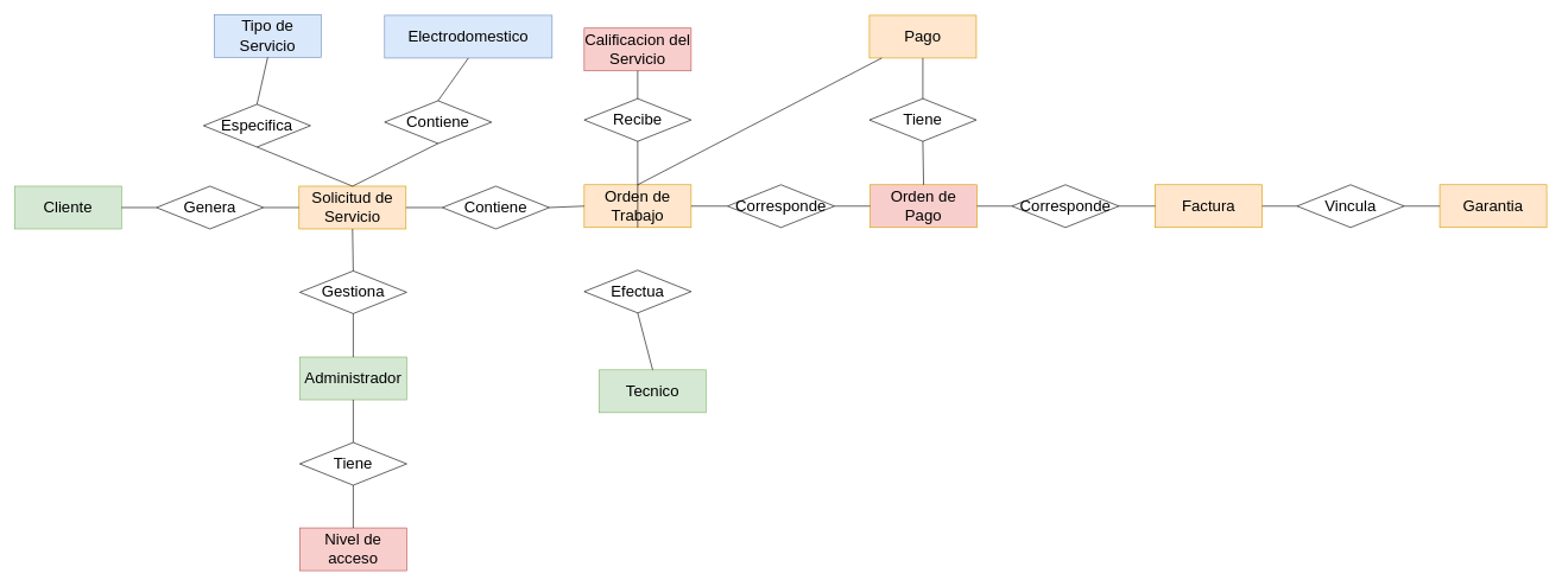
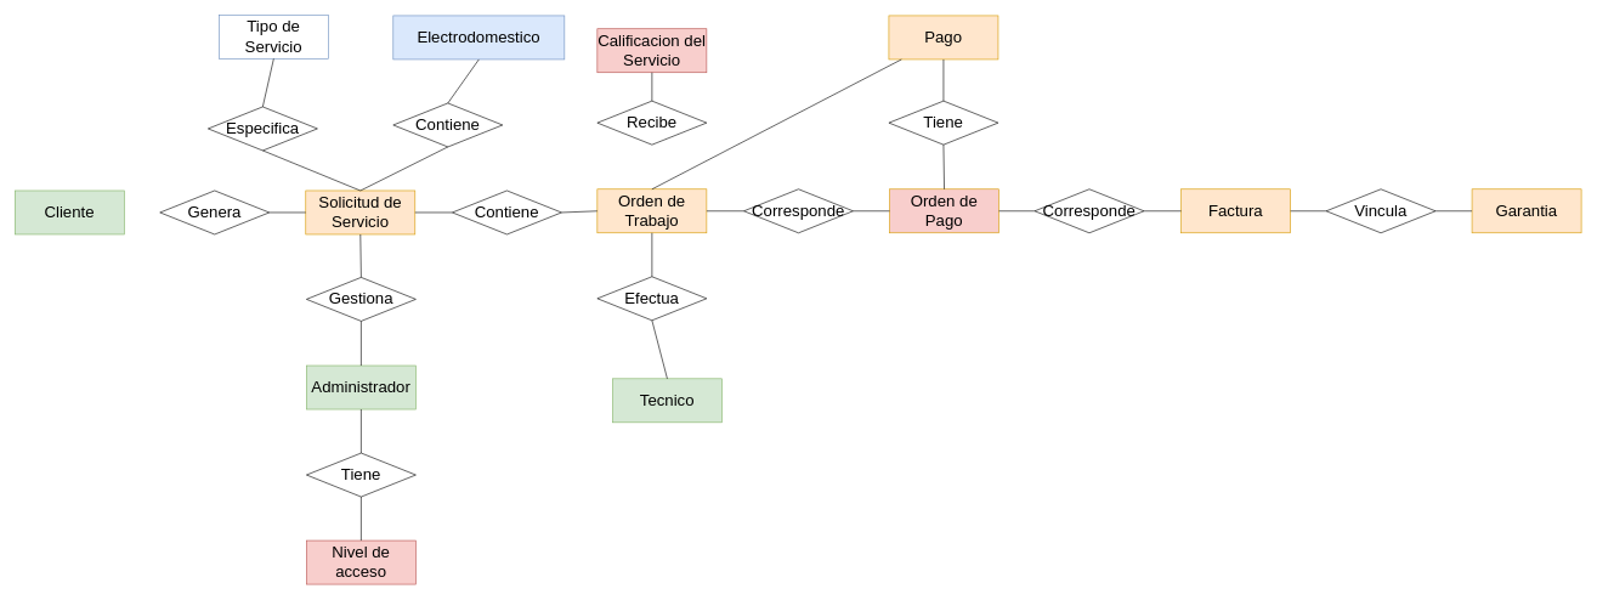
- <mxCell id="11" value="Tipo de Servicio" style="whiteSpace=wrap;html=1;align=center;fontSize=22;fillColor=#dae8fc;strokeColor=#6c8ebf;" vertex="1" parent="1"><mxGeometry x="300" y="20" width="150" height="60" as="geometry" /></mxCell>
+ <mxCell id="11" value="Tipo de Servicio" style="whiteSpace=wrap;html=1;align=center;fontSize=22;fillColor=#ffffff;strokeColor=#6c8ebf;" vertex="1" parent="1"><mxGeometry x="300" y="20" width="150" height="60" as="geometry" /></mxCell>
- <mxCell id="40" value="" style="endArrow=none;html=1;rounded=0;exitX=0.5;exitY=1;exitDx=0;exitDy=0;" edge="1" parent="1" source="9" target="20"><mxGeometry relative="1" as="geometry"><mxPoint x="105" y="289" as="sourcePoint" /><mxPoint x="265" y="289" as="targetPoint" /></mxGeometry></mxCell>
+ <mxCell id="40" value="" style="endArrow=none;html=1;rounded=0;exitX=0.5;exitY=1;exitDx=0;exitDy=0;entryX=0.5;entryY=0;entryDx=0;entryDy=0;" edge="1" parent="1" source="9" target="22"><mxGeometry relative="1" as="geometry"><mxPoint x="105" y="289" as="sourcePoint" /><mxPoint x="265" y="289" as="targetPoint" /></mxGeometry></mxCell>
- <mxCell id="32" value="" style="endArrow=none;html=1;rounded=0;exitX=1;exitY=0.5;exitDx=0;exitDy=0;entryX=0;entryY=0.5;entryDx=0;entryDy=0;" edge="1" parent="1" source="3" target="15"><mxGeometry relative="1" as="geometry"><mxPoint x="445" y="145" as="sourcePoint" /><mxPoint x="605" y="145" as="targetPoint" /></mxGeometry></mxCell>
